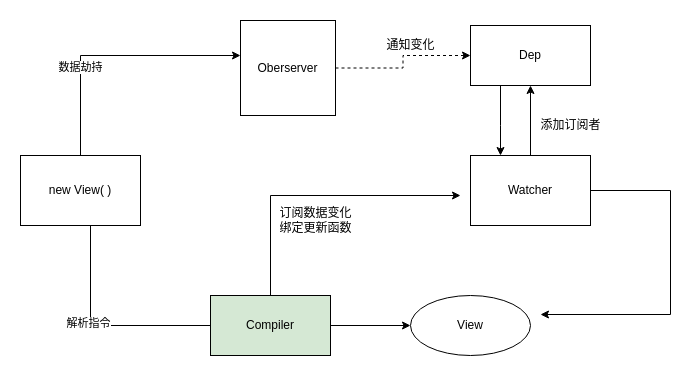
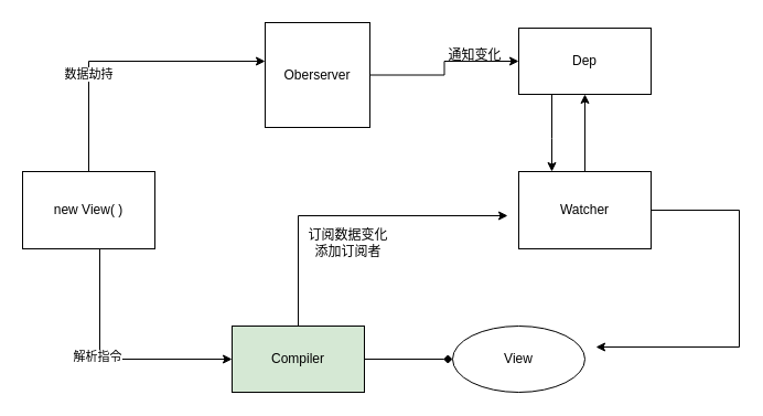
- <mxCell id="11" value="通知变化" style="text;html=1;align=center;verticalAlign=middle;resizable=0;points=[];autosize=1;strokeColor=none;fillColor=none;" vertex="1" parent="1"><mxGeometry x="380" y="35" width="60" height="20" as="geometry" /></mxCell>
+ <mxCell id="11" value="通知变化" style="text;html=1;align=center;verticalAlign=middle;resizable=0;points=[];autosize=1;strokeColor=none;fillColor=none;" vertex="1" parent="1"><mxGeometry x="400" y="40" width="60" height="20" as="geometry" /></mxCell>
- <mxCell id="7" value="" style="edgeStyle=orthogonalEdgeStyle;rounded=0;orthogonalLoop=1;jettySize=auto;html=1;dashed=1;" edge="1" parent="1" source="8" target="10"><mxGeometry relative="1" as="geometry" /></mxCell>
+ <mxCell id="7" value="" style="edgeStyle=orthogonalEdgeStyle;rounded=0;orthogonalLoop=1;jettySize=auto;html=1;" edge="1" parent="1" source="8" target="10"><mxGeometry relative="1" as="geometry" /></mxCell>
- <mxCell id="15" value="添加订阅者" style="text;html=1;align=center;verticalAlign=middle;resizable=0;points=[];autosize=1;strokeColor=none;fillColor=none;" vertex="1" parent="1"><mxGeometry x="530" y="115" width="80" height="20" as="geometry" /></mxCell>
- <mxCell id="19" value="订阅数据变化&lt;br&gt;绑定更新函数" style="text;html=1;align=center;verticalAlign=middle;resizable=0;points=[];autosize=1;strokeColor=none;fillColor=none;" vertex="1" parent="1"><mxGeometry x="270" y="205" width="90" height="30" as="geometry" /></mxCell>
+ <mxCell id="19" value="订阅数据变化&lt;br&gt;添加订阅者" style="text;html=1;align=center;verticalAlign=middle;resizable=0;points=[];autosize=1;strokeColor=none;fillColor=none;" vertex="1" parent="1"><mxGeometry x="270" y="205" width="90" height="30" as="geometry" /></mxCell>
- <mxCell id="4" value="" style="edgeStyle=orthogonalEdgeStyle;rounded=0;orthogonalLoop=1;jettySize=auto;html=1;endArrow=none;" edge="1" parent="1" source="6" target="18"><mxGeometry relative="1" as="geometry"><Array as="points"><mxPoint x="90" y="325" /></Array></mxGeometry></mxCell>
+ <mxCell id="4" value="" style="edgeStyle=orthogonalEdgeStyle;rounded=0;orthogonalLoop=1;jettySize=auto;html=1;" edge="1" parent="1" source="6" target="18"><mxGeometry relative="1" as="geometry"><Array as="points"><mxPoint x="90" y="325" /></Array></mxGeometry></mxCell>
- <mxCell id="17" value="" style="edgeStyle=orthogonalEdgeStyle;rounded=0;orthogonalLoop=1;jettySize=auto;html=1;" edge="1" parent="1" source="18" target="20"><mxGeometry relative="1" as="geometry" /></mxCell>
+ <mxCell id="17" value="" style="edgeStyle=orthogonalEdgeStyle;rounded=0;orthogonalLoop=1;jettySize=auto;html=1;endArrow=diamond;" edge="1" parent="1" source="18" target="20"><mxGeometry relative="1" as="geometry" /></mxCell>
